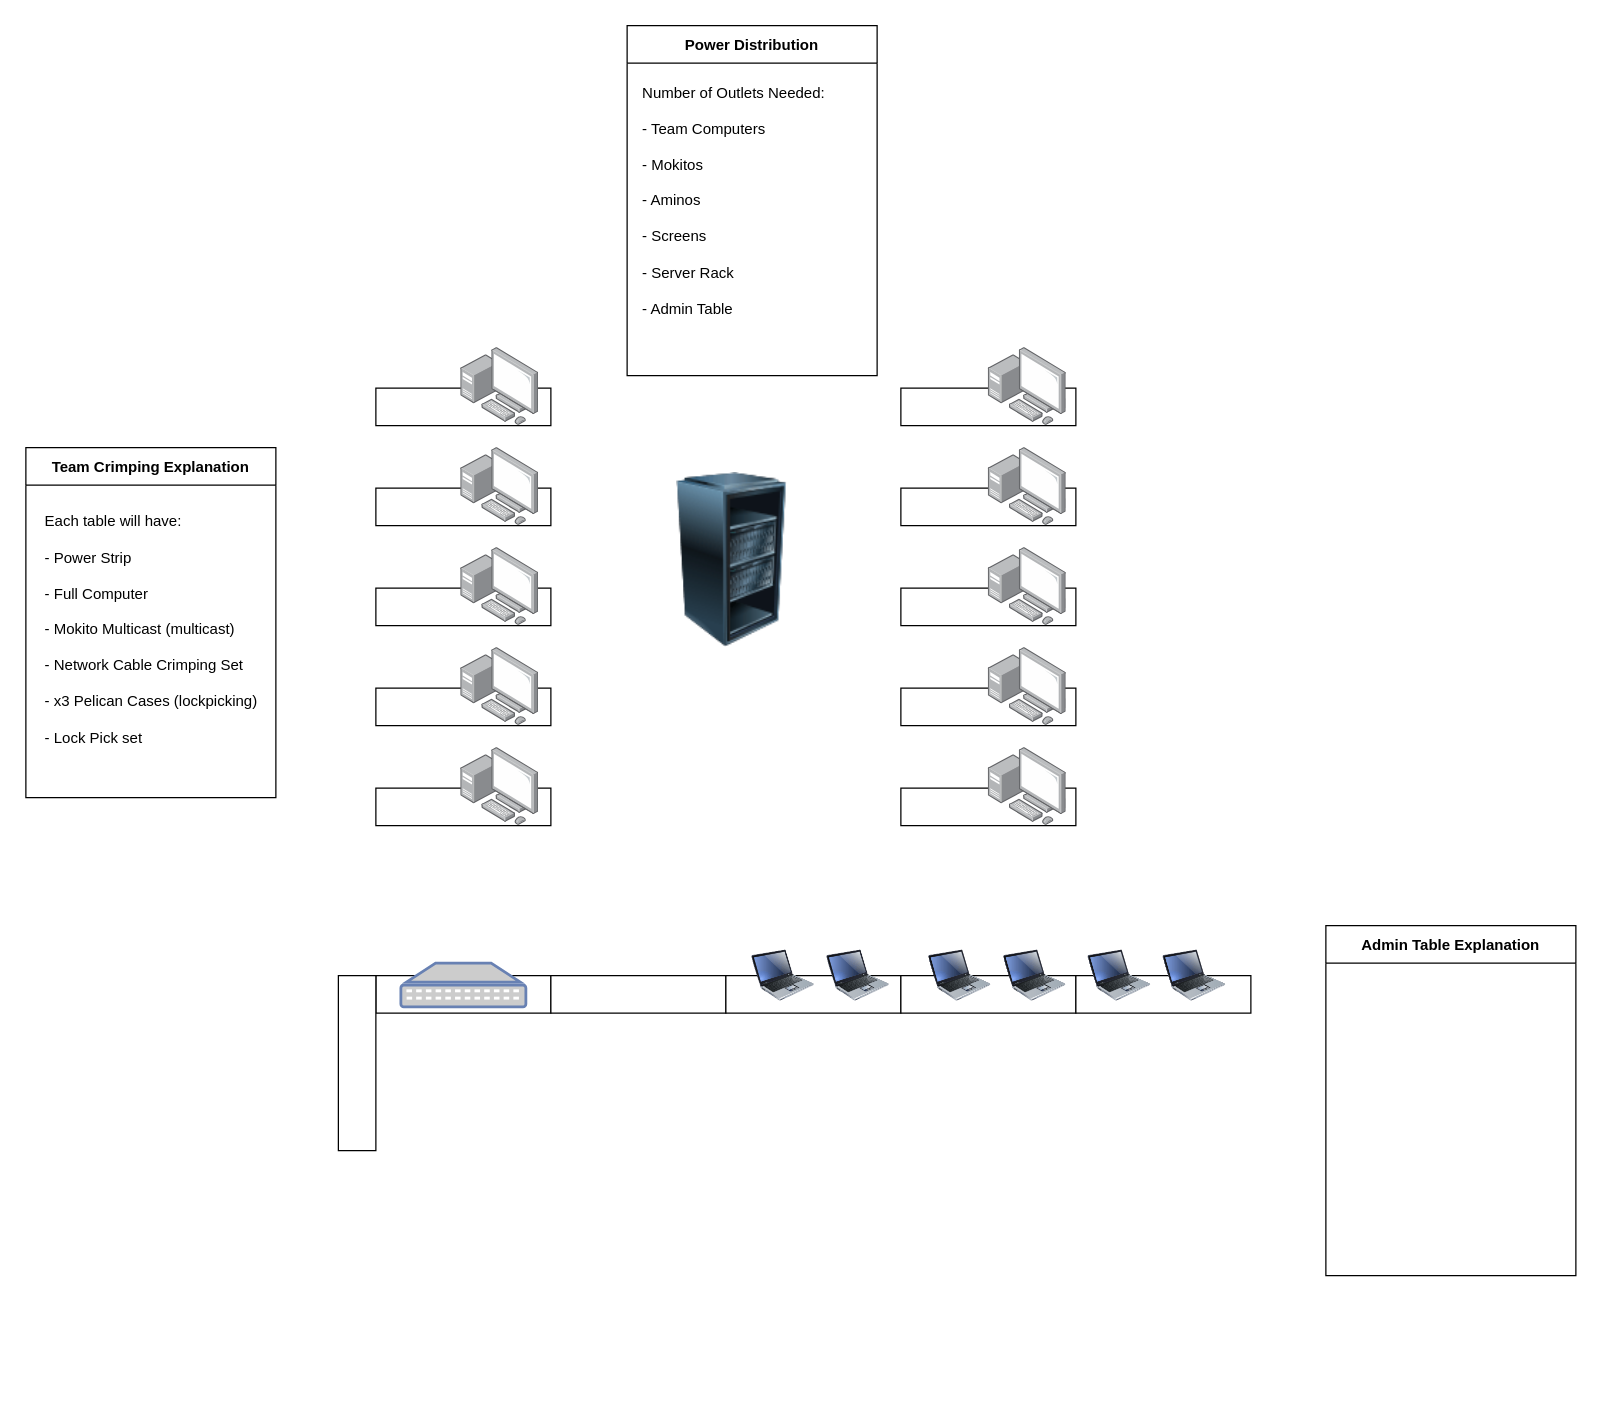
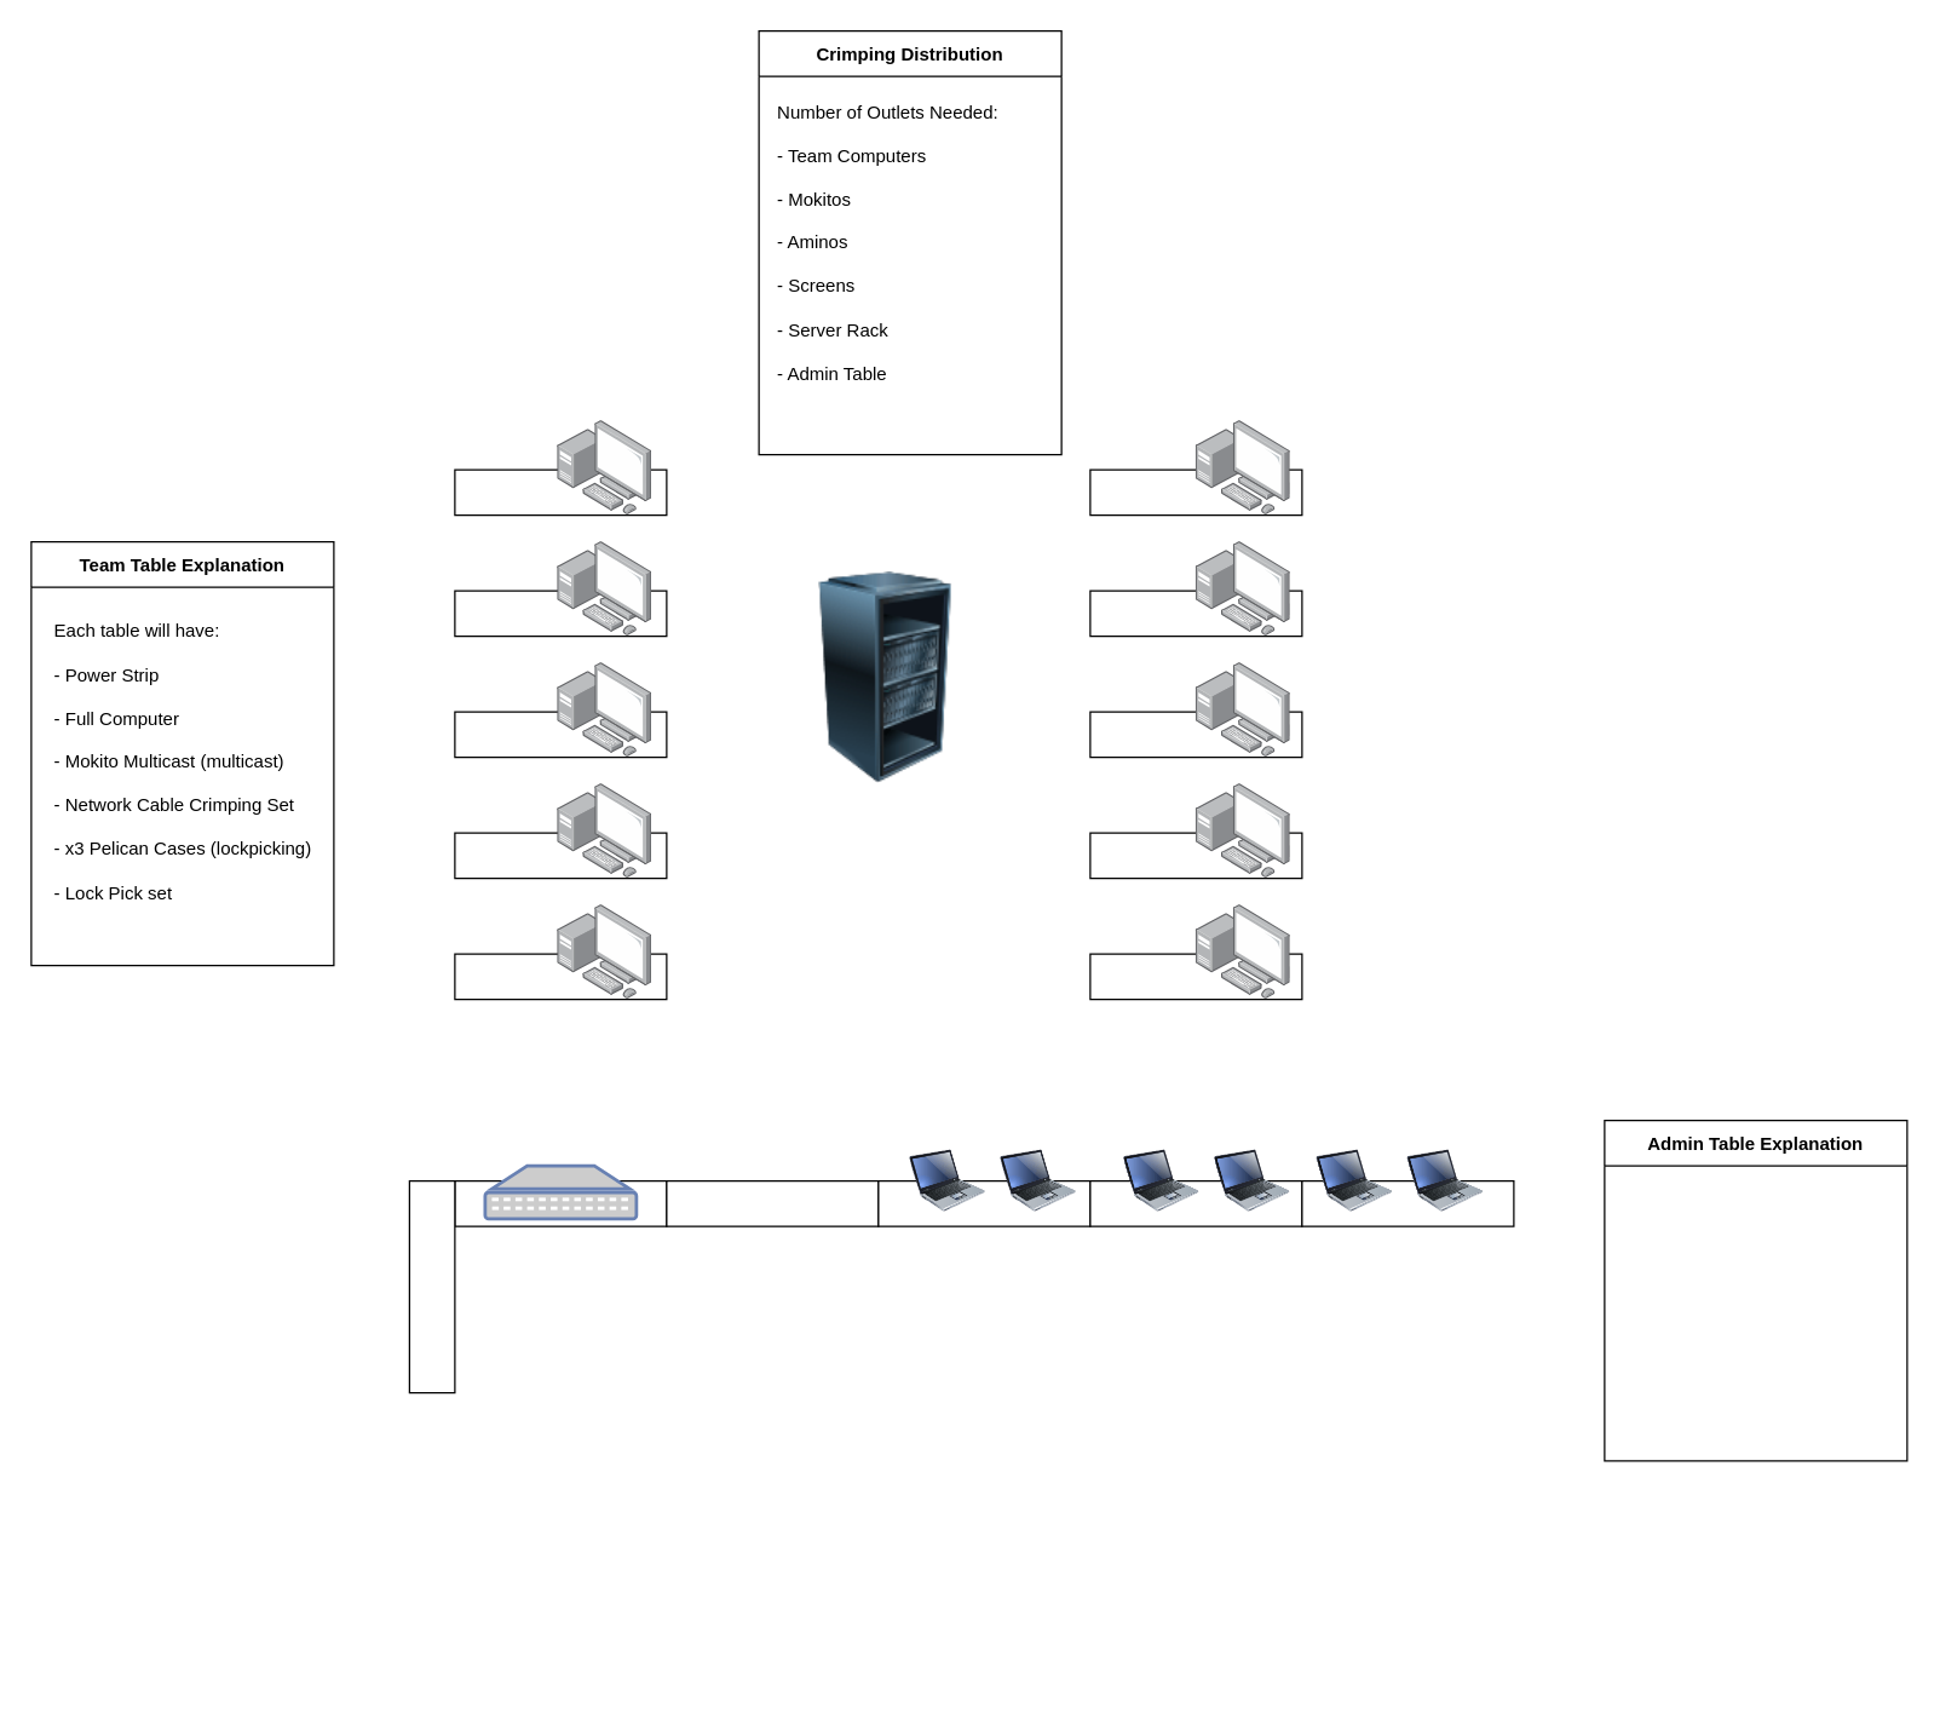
- <mxCell id="42" value="Power Distribution" style="swimlane;startSize=30;" vertex="1" parent="1"><mxGeometry x="501" y="20" width="200" height="280" as="geometry" /></mxCell>
+ <mxCell id="42" value="Crimping Distribution" style="swimlane;startSize=30;" vertex="1" parent="1"><mxGeometry x="501" y="20" width="200" height="280" as="geometry" /></mxCell>
- <mxCell id="39" value="Team Crimping Explanation" style="swimlane;startSize=30;" vertex="1" parent="1"><mxGeometry x="20" y="357.6" width="200" height="280" as="geometry" /></mxCell>
+ <mxCell id="39" value="Team Table Explanation" style="swimlane;startSize=30;" vertex="1" parent="1"><mxGeometry x="20" y="357.6" width="200" height="280" as="geometry" /></mxCell>
- <mxCell id="41" value="Admin Table Explanation" style="swimlane;startSize=30;" vertex="1" parent="1"><mxGeometry x="1060" y="740" width="200" height="280" as="geometry" /></mxCell>
+ <mxCell id="41" value="Admin Table Explanation" style="swimlane;startSize=30;" vertex="1" parent="1"><mxGeometry x="1060" y="740" width="200" height="225" as="geometry" /></mxCell>
